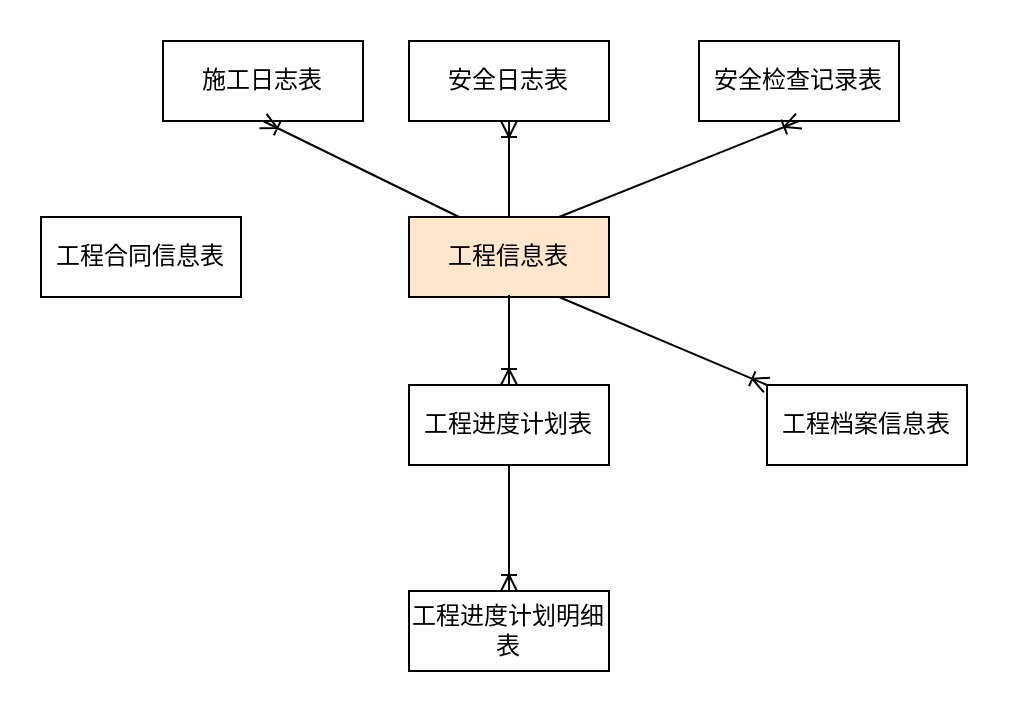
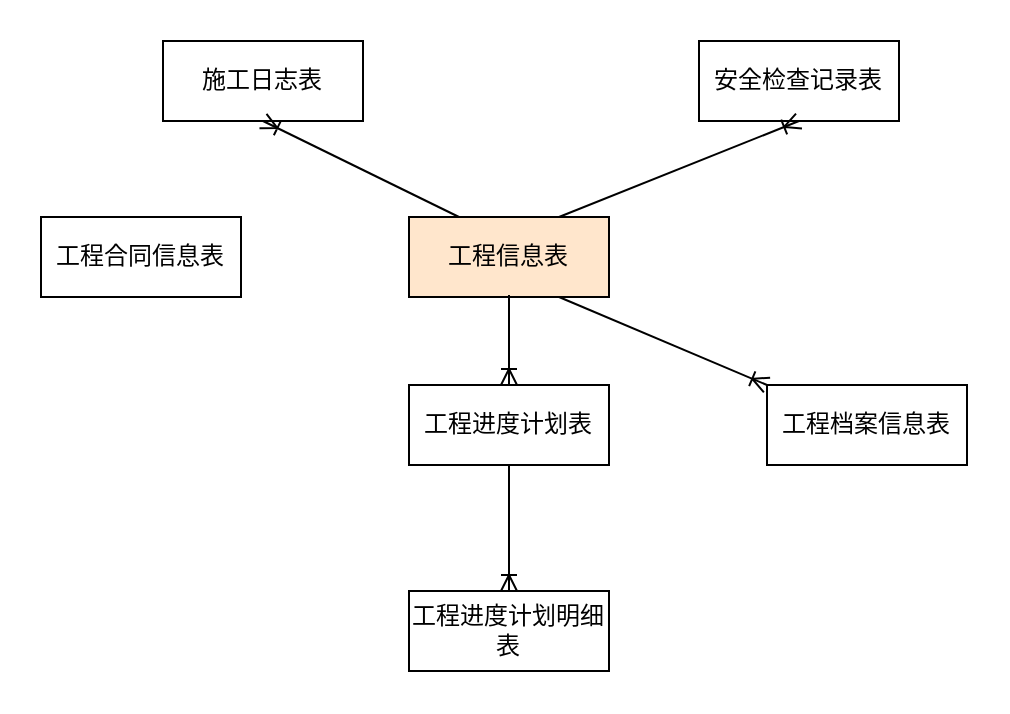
- <mxCell id="4" value="安全日志表" style="whiteSpace=wrap;html=1;align=center;" parent="1" vertex="1"><mxGeometry x="204" y="20" width="100" height="40" as="geometry" /></mxCell>
- <mxCell id="14" value="" style="fontSize=12;html=1;endArrow=ERoneToMany;entryX=0.5;entryY=1;entryDx=0;entryDy=0;exitX=0.5;exitY=0;exitDx=0;exitDy=0;" edge="1" parent="1" source="2" target="4"><mxGeometry width="100" height="100" relative="1" as="geometry"><mxPoint x="253" y="102" as="sourcePoint" /><mxPoint x="568" y="78" as="targetPoint" /></mxGeometry></mxCell>
